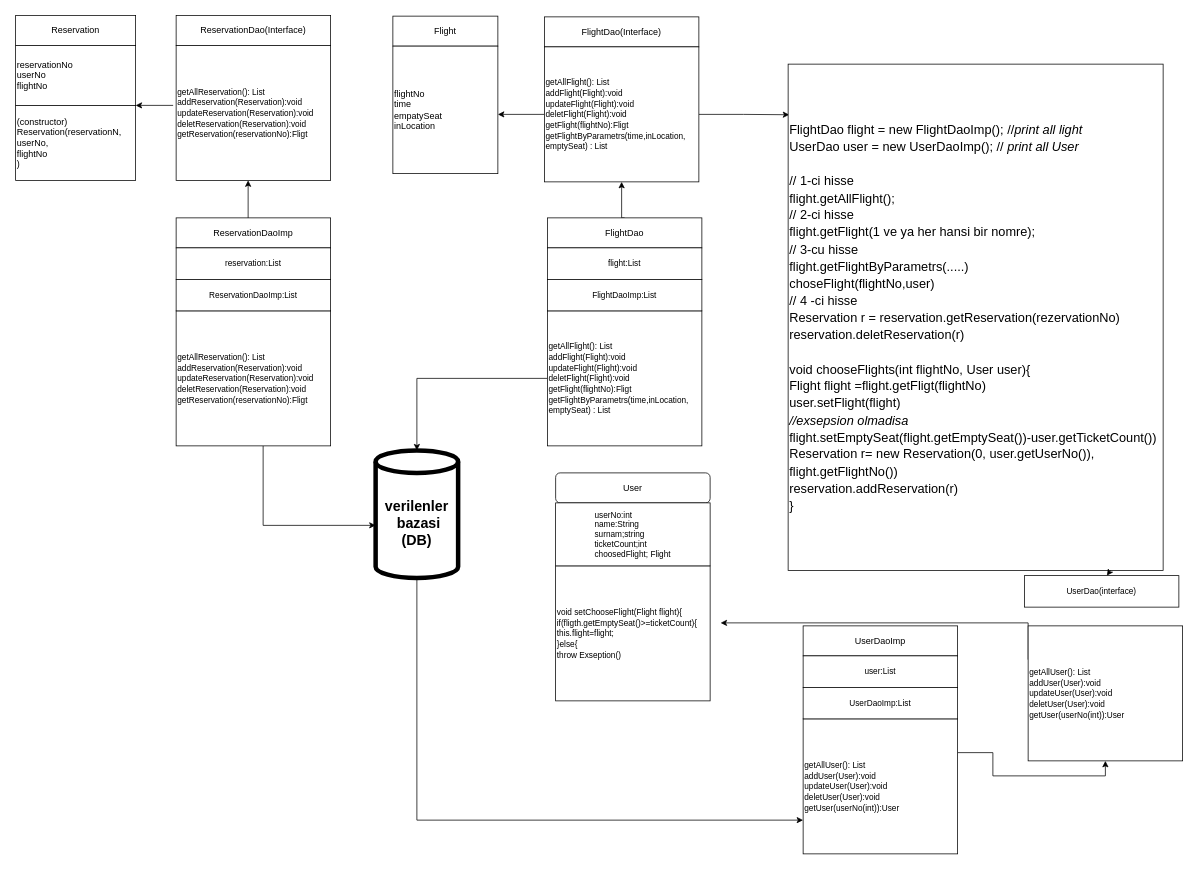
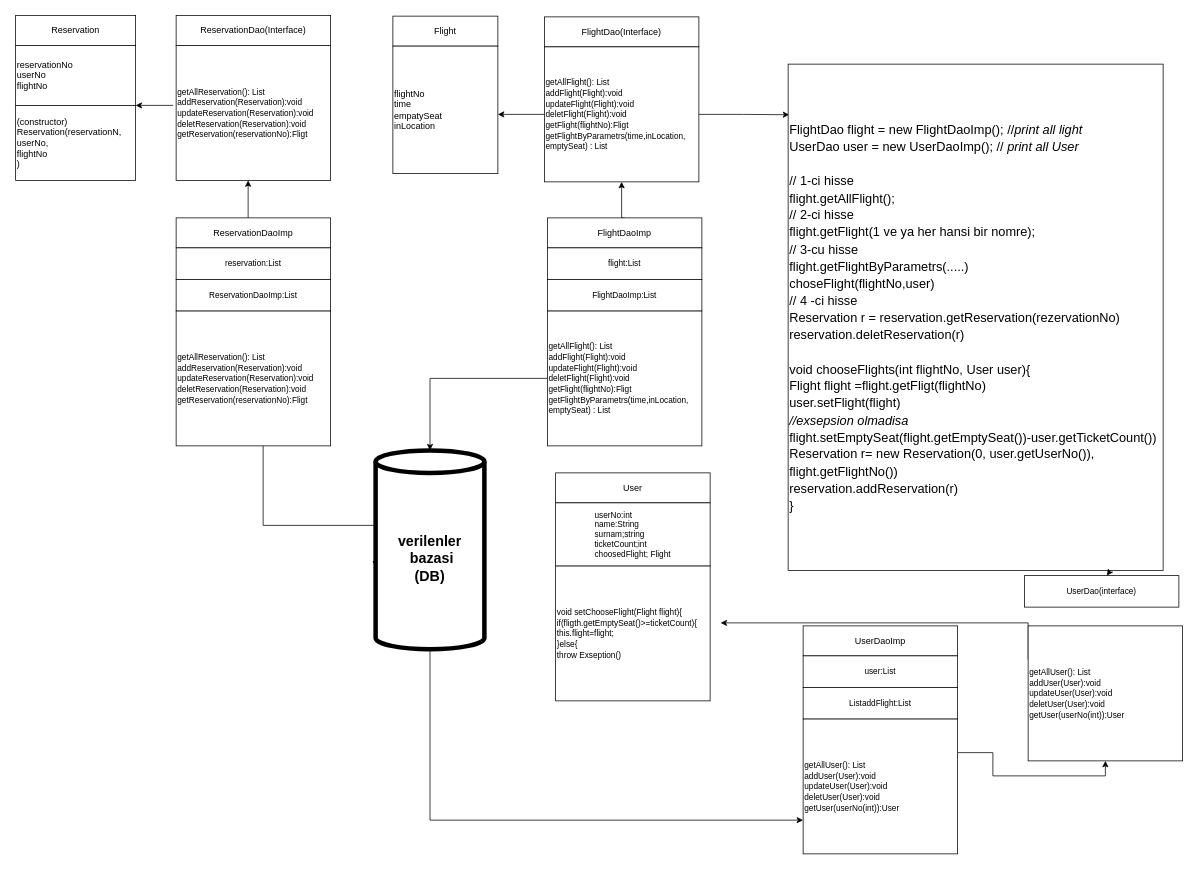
- <mxCell id="23" value="FlightDao" style="rounded=0;whiteSpace=wrap;html=1;" vertex="1" parent="1"><mxGeometry x="729" y="290" width="206" height="40" as="geometry" /></mxCell>
+ <mxCell id="23" value="FlightDaoImp" style="rounded=0;whiteSpace=wrap;html=1;" vertex="1" parent="1"><mxGeometry x="729" y="290" width="206" height="40" as="geometry" /></mxCell>
- <mxCell id="32" value="User" style="whiteSpace=wrap;html=1;rounded=1;" vertex="1" parent="1"><mxGeometry x="740" y="630" width="206" height="40" as="geometry" /></mxCell>
+ <mxCell id="32" value="User" style="rounded=0;whiteSpace=wrap;html=1;" vertex="1" parent="1"><mxGeometry x="740" y="630" width="206" height="40" as="geometry" /></mxCell>
- <mxCell id="15" value="&lt;b style=&quot;font-size: 19px;&quot;&gt;verilenler&lt;br&gt;&amp;nbsp;bazasi&lt;br&gt;(DB)&lt;br&gt;&lt;/b&gt;" style="shape=cylinder3;whiteSpace=wrap;html=1;boundedLbl=1;backgroundOutline=1;size=15;fontSize=11;strokeWidth=6;" vertex="1" parent="1"><mxGeometry x="500" y="600" width="110" height="170" as="geometry" /></mxCell>
+ <mxCell id="15" value="&lt;b style=&quot;font-size: 19px;&quot;&gt;verilenler&lt;br&gt;&amp;nbsp;bazasi&lt;br&gt;(DB)&lt;br&gt;&lt;/b&gt;" style="shape=cylinder3;whiteSpace=wrap;html=1;boundedLbl=1;backgroundOutline=1;size=15;fontSize=11;strokeWidth=6;" vertex="1" parent="1"><mxGeometry x="500" y="600" width="145" height="265" as="geometry" /></mxCell>
- <mxCell id="39" value="UserDaoImp:List" style="rounded=0;whiteSpace=wrap;html=1;fontSize=11;" vertex="1" parent="1"><mxGeometry x="1070" y="916" width="206" height="42" as="geometry" /></mxCell>
+ <mxCell id="39" value="ListaddFlight:List" style="rounded=0;whiteSpace=wrap;html=1;fontSize=11;" vertex="1" parent="1"><mxGeometry x="1070" y="916" width="206" height="42" as="geometry" /></mxCell>
